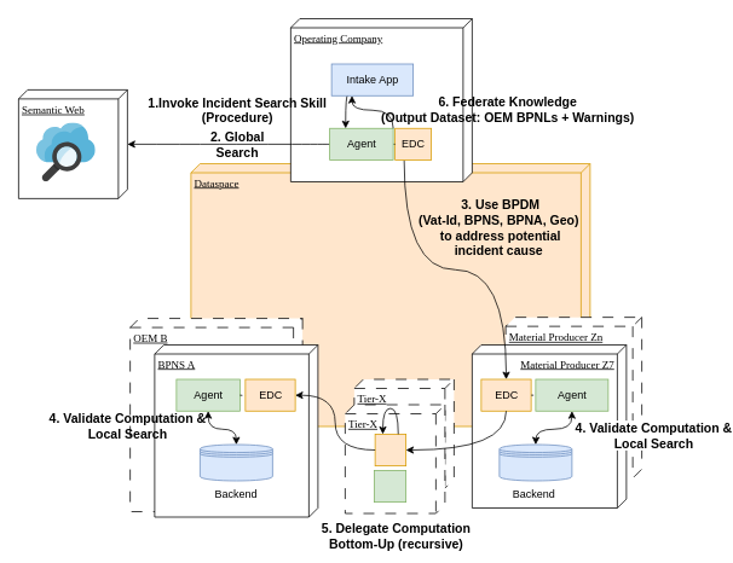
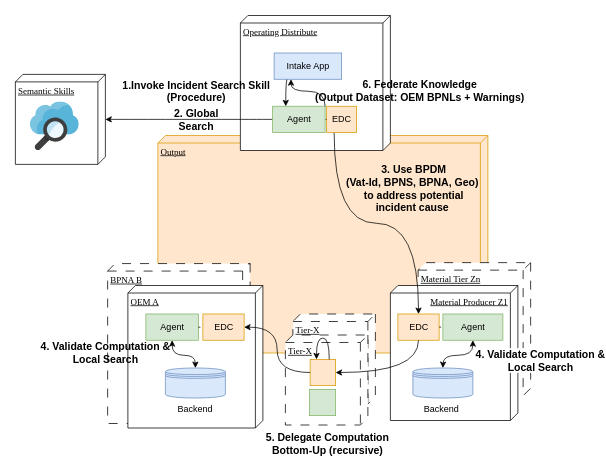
- <mxCell id="7" value="Operating Company" style="verticalAlign=top;align=left;spacingTop=8;spacingLeft=2;spacingRight=12;shape=cube;size=10;direction=south;fontStyle=4;html=1;rounded=0;shadow=0;comic=0;labelBackgroundColor=none;strokeWidth=1;fontFamily=Verdana;fontSize=12" parent="1" vertex="1"><mxGeometry x="320" y="20" width="200" height="180" as="geometry" /></mxCell>
+ <mxCell id="7" value="Operating Distribute" style="verticalAlign=top;align=left;spacingTop=8;spacingLeft=2;spacingRight=12;shape=cube;size=10;direction=south;fontStyle=4;html=1;rounded=0;shadow=0;comic=0;labelBackgroundColor=none;strokeWidth=1;fontFamily=Verdana;fontSize=12" parent="1" vertex="1"><mxGeometry x="320" y="20" width="200" height="180" as="geometry" /></mxCell>
- <mxCell id="38" value="Semantic Web" style="verticalAlign=top;align=left;spacingTop=8;spacingLeft=2;spacingRight=12;shape=cube;size=10;direction=south;fontStyle=4;html=1;rounded=0;shadow=0;comic=0;labelBackgroundColor=none;strokeWidth=1;fontFamily=Verdana;fontSize=12" vertex="1" parent="1"><mxGeometry x="20" y="98.5" width="120" height="120" as="geometry" /></mxCell>
+ <mxCell id="38" value="Semantic Skills" style="verticalAlign=top;align=left;spacingTop=8;spacingLeft=2;spacingRight=12;shape=cube;size=10;direction=south;fontStyle=4;html=1;rounded=0;shadow=0;comic=0;labelBackgroundColor=none;strokeWidth=1;fontFamily=Verdana;fontSize=12" vertex="1" parent="1"><mxGeometry x="20" y="98.5" width="120" height="120" as="geometry" /></mxCell>
- <mxCell id="3" value="Dataspace" style="verticalAlign=top;align=left;spacingTop=8;spacingLeft=2;spacingRight=12;shape=cube;size=10;direction=south;fontStyle=4;html=1;rounded=0;shadow=0;comic=0;labelBackgroundColor=none;strokeWidth=1;fontFamily=Verdana;fontSize=12;fillColor=#ffe6cc;strokeColor=#d79b00;" parent="1" vertex="1"><mxGeometry x="210" y="180" width="440" height="290" as="geometry" /></mxCell>
+ <mxCell id="3" value="Output" style="verticalAlign=top;align=left;spacingTop=8;spacingLeft=2;spacingRight=12;shape=cube;size=10;direction=south;fontStyle=4;html=1;rounded=0;shadow=0;comic=0;labelBackgroundColor=none;strokeWidth=1;fontFamily=Verdana;fontSize=12;fillColor=#ffe6cc;strokeColor=#d79b00;" parent="1" vertex="1"><mxGeometry x="210" y="180" width="440" height="290" as="geometry" /></mxCell>
- <mxCell id="5" value="OEM B" style="verticalAlign=top;align=left;spacingTop=8;spacingLeft=2;spacingRight=12;shape=cube;size=10;direction=south;fontStyle=4;html=1;rounded=0;shadow=0;comic=0;labelBackgroundColor=none;strokeWidth=1;fontFamily=Verdana;fontSize=12;dashed=1;dashPattern=12 12;" parent="1" vertex="1"><mxGeometry x="143" y="350.75" width="190" height="213.25" as="geometry" /></mxCell>
+ <mxCell id="5" value="BPNA B" style="verticalAlign=top;align=left;spacingTop=8;spacingLeft=2;spacingRight=12;shape=cube;size=10;direction=south;fontStyle=4;html=1;rounded=0;shadow=0;comic=0;labelBackgroundColor=none;strokeWidth=1;fontFamily=Verdana;fontSize=12;dashed=1;dashPattern=12 12;" parent="1" vertex="1"><mxGeometry x="143" y="350.75" width="190" height="213.25" as="geometry" /></mxCell>
- <mxCell id="6" value="Material Producer Zn" style="verticalAlign=top;align=left;spacingTop=8;spacingLeft=2;spacingRight=12;shape=cube;size=10;direction=south;fontStyle=4;html=1;rounded=0;shadow=0;comic=0;labelBackgroundColor=none;strokeWidth=1;fontFamily=Verdana;fontSize=12;dashed=1;dashPattern=12 12;" parent="1" vertex="1"><mxGeometry x="557" y="349.5" width="150" height="177.5" as="geometry" /></mxCell>
+ <mxCell id="6" value="Material Tier Zn" style="verticalAlign=top;align=left;spacingTop=8;spacingLeft=2;spacingRight=12;shape=cube;size=10;direction=south;fontStyle=4;html=1;rounded=0;shadow=0;comic=0;labelBackgroundColor=none;strokeWidth=1;fontFamily=Verdana;fontSize=12;dashed=1;dashPattern=12 12;" parent="1" vertex="1"><mxGeometry x="557" y="349.5" width="150" height="177.5" as="geometry" /></mxCell>
- <mxCell id="9" value="BPNS A" style="verticalAlign=top;align=left;spacingTop=8;spacingLeft=2;spacingRight=12;shape=cube;size=10;direction=south;fontStyle=4;html=1;rounded=0;shadow=0;comic=0;labelBackgroundColor=none;strokeWidth=1;fontFamily=Verdana;fontSize=12" parent="1" vertex="1"><mxGeometry x="170" y="380" width="180" height="190" as="geometry" /></mxCell>
+ <mxCell id="9" value="OEM A" style="verticalAlign=top;align=left;spacingTop=8;spacingLeft=2;spacingRight=12;shape=cube;size=10;direction=south;fontStyle=4;html=1;rounded=0;shadow=0;comic=0;labelBackgroundColor=none;strokeWidth=1;fontFamily=Verdana;fontSize=12" parent="1" vertex="1"><mxGeometry x="170" y="380" width="180" height="190" as="geometry" /></mxCell>
- <mxCell id="8" value="Material Producer Z7" style="verticalAlign=top;align=right;spacingTop=8;spacingLeft=2;spacingRight=12;shape=cube;size=10;direction=south;fontStyle=4;html=1;rounded=0;shadow=0;comic=0;labelBackgroundColor=none;strokeWidth=1;fontFamily=Verdana;fontSize=12" parent="1" vertex="1"><mxGeometry x="520" y="380" width="170" height="180" as="geometry" /></mxCell>
+ <mxCell id="8" value="Material Producer Z1" style="verticalAlign=top;align=right;spacingTop=8;spacingLeft=2;spacingRight=12;shape=cube;size=10;direction=south;fontStyle=4;html=1;rounded=0;shadow=0;comic=0;labelBackgroundColor=none;strokeWidth=1;fontFamily=Verdana;fontSize=12" parent="1" vertex="1"><mxGeometry x="520" y="380" width="170" height="180" as="geometry" /></mxCell>
